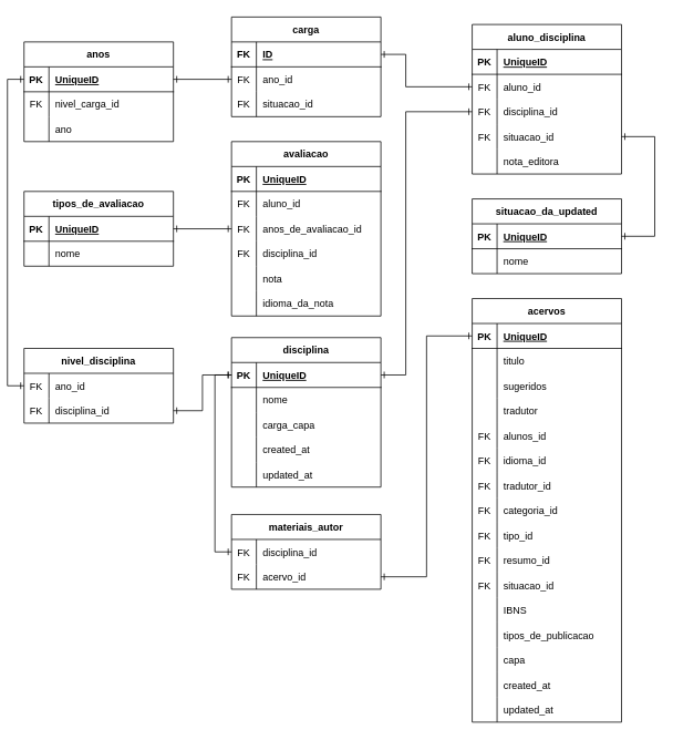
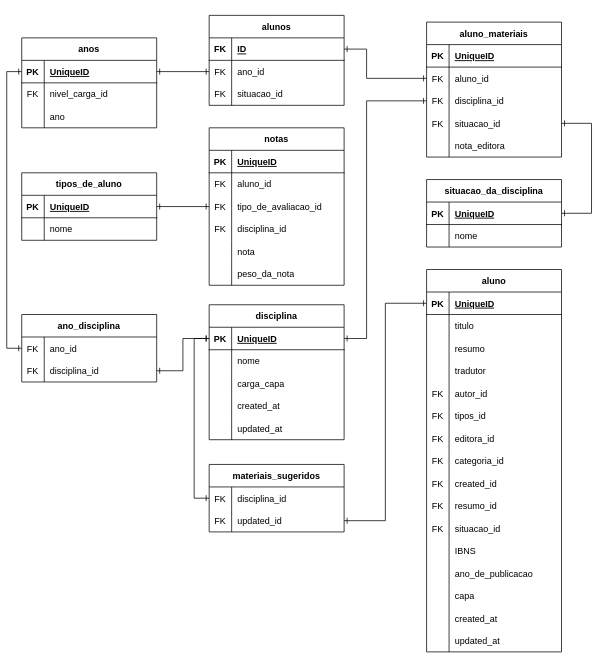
- <mxCell id="130" value="carga" style="shape=table;startSize=30;container=1;collapsible=1;childLayout=tableLayout;fixedRows=1;rowLines=0;fontStyle=1;align=center;resizeLast=1;" vertex="1" parent="1"><mxGeometry x="270" y="20" width="180" height="120" as="geometry" /></mxCell>
+ <mxCell id="130" value="alunos" style="shape=table;startSize=30;container=1;collapsible=1;childLayout=tableLayout;fixedRows=1;rowLines=0;fontStyle=1;align=center;resizeLast=1;" vertex="1" parent="1"><mxGeometry x="270" y="20" width="180" height="120" as="geometry" /></mxCell>
- <mxCell id="25" value="aluno_disciplina" style="shape=table;startSize=30;container=1;collapsible=1;childLayout=tableLayout;fixedRows=1;rowLines=0;fontStyle=1;align=center;resizeLast=1;" vertex="1" parent="1"><mxGeometry x="560" y="29" width="180" height="180" as="geometry" /></mxCell>
+ <mxCell id="25" value="aluno_materiais" style="shape=table;startSize=30;container=1;collapsible=1;childLayout=tableLayout;fixedRows=1;rowLines=0;fontStyle=1;align=center;resizeLast=1;" vertex="1" parent="1"><mxGeometry x="560" y="29" width="180" height="180" as="geometry" /></mxCell>
- <mxCell id="48" value="avaliacao" style="shape=table;startSize=30;container=1;collapsible=1;childLayout=tableLayout;fixedRows=1;rowLines=0;fontStyle=1;align=center;resizeLast=1;" vertex="1" parent="1"><mxGeometry x="270" y="170" width="180" height="210" as="geometry" /></mxCell>
+ <mxCell id="48" value="notas" style="shape=table;startSize=30;container=1;collapsible=1;childLayout=tableLayout;fixedRows=1;rowLines=0;fontStyle=1;align=center;resizeLast=1;" vertex="1" parent="1"><mxGeometry x="270" y="170" width="180" height="210" as="geometry" /></mxCell>
- <mxCell id="41" value="tipos_de_avaliacao" style="shape=table;startSize=30;container=1;collapsible=1;childLayout=tableLayout;fixedRows=1;rowLines=0;fontStyle=1;align=center;resizeLast=1;" vertex="1" parent="1"><mxGeometry x="20" y="230" width="180" height="90" as="geometry" /></mxCell>
+ <mxCell id="41" value="tipos_de_aluno" style="shape=table;startSize=30;container=1;collapsible=1;childLayout=tableLayout;fixedRows=1;rowLines=0;fontStyle=1;align=center;resizeLast=1;" vertex="1" parent="1"><mxGeometry x="20" y="230" width="180" height="90" as="geometry" /></mxCell>
- <mxCell id="18" value="situacao_da_updated" style="shape=table;startSize=30;container=1;collapsible=1;childLayout=tableLayout;fixedRows=1;rowLines=0;fontStyle=1;align=center;resizeLast=1;" vertex="1" parent="1"><mxGeometry x="560" y="239" width="180" height="90" as="geometry" /></mxCell>
+ <mxCell id="18" value="situacao_da_disciplina" style="shape=table;startSize=30;container=1;collapsible=1;childLayout=tableLayout;fixedRows=1;rowLines=0;fontStyle=1;align=center;resizeLast=1;" vertex="1" parent="1"><mxGeometry x="560" y="239" width="180" height="90" as="geometry" /></mxCell>
- <mxCell id="57" value="anos_de_avaliacao_id" style="shape=partialRectangle;connectable=0;fillColor=none;top=0;left=0;bottom=0;right=0;align=left;spacingLeft=6;overflow=hidden;" vertex="1" parent="55"><mxGeometry x="30" width="150" height="30" as="geometry"><mxRectangle width="150" height="30" as="alternateBounds" /></mxGeometry></mxCell>
+ <mxCell id="57" value="tipo_de_avaliacao_id" style="shape=partialRectangle;connectable=0;fillColor=none;top=0;left=0;bottom=0;right=0;align=left;spacingLeft=6;overflow=hidden;" vertex="1" parent="55"><mxGeometry x="30" width="150" height="30" as="geometry"><mxRectangle width="150" height="30" as="alternateBounds" /></mxGeometry></mxCell>
- <mxCell id="66" value="idioma_da_nota" style="shape=partialRectangle;connectable=0;fillColor=none;top=0;left=0;bottom=0;right=0;align=left;spacingLeft=6;overflow=hidden;" vertex="1" parent="64"><mxGeometry x="30" width="150" height="30" as="geometry"><mxRectangle width="150" height="30" as="alternateBounds" /></mxGeometry></mxCell>
+ <mxCell id="66" value="peso_da_nota" style="shape=partialRectangle;connectable=0;fillColor=none;top=0;left=0;bottom=0;right=0;align=left;spacingLeft=6;overflow=hidden;" vertex="1" parent="64"><mxGeometry x="30" width="150" height="30" as="geometry"><mxRectangle width="150" height="30" as="alternateBounds" /></mxGeometry></mxCell>
- <mxCell id="81" value="acervos" style="shape=table;startSize=30;container=1;collapsible=1;childLayout=tableLayout;fixedRows=1;rowLines=0;fontStyle=1;align=center;resizeLast=1;" vertex="1" parent="1"><mxGeometry x="560" y="359" width="180" height="510" as="geometry" /></mxCell>
+ <mxCell id="81" value="aluno" style="shape=table;startSize=30;container=1;collapsible=1;childLayout=tableLayout;fixedRows=1;rowLines=0;fontStyle=1;align=center;resizeLast=1;" vertex="1" parent="1"><mxGeometry x="560" y="359" width="180" height="510" as="geometry" /></mxCell>
- <mxCell id="74" value="nivel_disciplina" style="shape=table;startSize=30;container=1;collapsible=1;childLayout=tableLayout;fixedRows=1;rowLines=0;fontStyle=1;align=center;resizeLast=1;" vertex="1" parent="1"><mxGeometry x="20" y="419" width="180" height="90" as="geometry" /></mxCell>
+ <mxCell id="74" value="ano_disciplina" style="shape=table;startSize=30;container=1;collapsible=1;childLayout=tableLayout;fixedRows=1;rowLines=0;fontStyle=1;align=center;resizeLast=1;" vertex="1" parent="1"><mxGeometry x="20" y="419" width="180" height="90" as="geometry" /></mxCell>
- <mxCell id="90" value="sugeridos" style="shape=partialRectangle;connectable=0;fillColor=none;top=0;left=0;bottom=0;right=0;align=left;spacingLeft=6;overflow=hidden;" vertex="1" parent="88"><mxGeometry x="30" width="150" height="30" as="geometry"><mxRectangle width="150" height="30" as="alternateBounds" /></mxGeometry></mxCell>
+ <mxCell id="90" value="resumo" style="shape=partialRectangle;connectable=0;fillColor=none;top=0;left=0;bottom=0;right=0;align=left;spacingLeft=6;overflow=hidden;" vertex="1" parent="88"><mxGeometry x="30" width="150" height="30" as="geometry"><mxRectangle width="150" height="30" as="alternateBounds" /></mxGeometry></mxCell>
- <mxCell id="96" value="alunos_id" style="shape=partialRectangle;connectable=0;fillColor=none;top=0;left=0;bottom=0;right=0;align=left;spacingLeft=6;overflow=hidden;" vertex="1" parent="94"><mxGeometry x="30" width="150" height="30" as="geometry"><mxRectangle width="150" height="30" as="alternateBounds" /></mxGeometry></mxCell>
+ <mxCell id="96" value="autor_id" style="shape=partialRectangle;connectable=0;fillColor=none;top=0;left=0;bottom=0;right=0;align=left;spacingLeft=6;overflow=hidden;" vertex="1" parent="94"><mxGeometry x="30" width="150" height="30" as="geometry"><mxRectangle width="150" height="30" as="alternateBounds" /></mxGeometry></mxCell>
- <mxCell id="99" value="idioma_id" style="shape=partialRectangle;connectable=0;fillColor=none;top=0;left=0;bottom=0;right=0;align=left;spacingLeft=6;overflow=hidden;" vertex="1" parent="97"><mxGeometry x="30" width="150" height="30" as="geometry"><mxRectangle width="150" height="30" as="alternateBounds" /></mxGeometry></mxCell>
+ <mxCell id="99" value="tipos_id" style="shape=partialRectangle;connectable=0;fillColor=none;top=0;left=0;bottom=0;right=0;align=left;spacingLeft=6;overflow=hidden;" vertex="1" parent="97"><mxGeometry x="30" width="150" height="30" as="geometry"><mxRectangle width="150" height="30" as="alternateBounds" /></mxGeometry></mxCell>
- <mxCell id="102" value="tradutor_id" style="shape=partialRectangle;connectable=0;fillColor=none;top=0;left=0;bottom=0;right=0;align=left;spacingLeft=6;overflow=hidden;" vertex="1" parent="100"><mxGeometry x="30" width="150" height="30" as="geometry"><mxRectangle width="150" height="30" as="alternateBounds" /></mxGeometry></mxCell>
+ <mxCell id="102" value="editora_id" style="shape=partialRectangle;connectable=0;fillColor=none;top=0;left=0;bottom=0;right=0;align=left;spacingLeft=6;overflow=hidden;" vertex="1" parent="100"><mxGeometry x="30" width="150" height="30" as="geometry"><mxRectangle width="150" height="30" as="alternateBounds" /></mxGeometry></mxCell>
- <mxCell id="67" value="materiais_autor" style="shape=table;startSize=30;container=1;collapsible=1;childLayout=tableLayout;fixedRows=1;rowLines=0;fontStyle=1;align=center;resizeLast=1;" vertex="1" parent="1"><mxGeometry x="270" y="619" width="180" height="90" as="geometry" /></mxCell>
+ <mxCell id="67" value="materiais_sugeridos" style="shape=table;startSize=30;container=1;collapsible=1;childLayout=tableLayout;fixedRows=1;rowLines=0;fontStyle=1;align=center;resizeLast=1;" vertex="1" parent="1"><mxGeometry x="270" y="619" width="180" height="90" as="geometry" /></mxCell>
- <mxCell id="108" value="tipo_id" style="shape=partialRectangle;connectable=0;fillColor=none;top=0;left=0;bottom=0;right=0;align=left;spacingLeft=6;overflow=hidden;" vertex="1" parent="106"><mxGeometry x="30" width="150" height="30" as="geometry"><mxRectangle width="150" height="30" as="alternateBounds" /></mxGeometry></mxCell>
+ <mxCell id="108" value="created_id" style="shape=partialRectangle;connectable=0;fillColor=none;top=0;left=0;bottom=0;right=0;align=left;spacingLeft=6;overflow=hidden;" vertex="1" parent="106"><mxGeometry x="30" width="150" height="30" as="geometry"><mxRectangle width="150" height="30" as="alternateBounds" /></mxGeometry></mxCell>
- <mxCell id="73" value="acervo_id" style="shape=partialRectangle;connectable=0;fillColor=none;top=0;left=0;bottom=0;right=0;align=left;spacingLeft=6;overflow=hidden;" vertex="1" parent="71"><mxGeometry x="30" width="150" height="30" as="geometry"><mxRectangle width="150" height="30" as="alternateBounds" /></mxGeometry></mxCell>
+ <mxCell id="73" value="updated_id" style="shape=partialRectangle;connectable=0;fillColor=none;top=0;left=0;bottom=0;right=0;align=left;spacingLeft=6;overflow=hidden;" vertex="1" parent="71"><mxGeometry x="30" width="150" height="30" as="geometry"><mxRectangle width="150" height="30" as="alternateBounds" /></mxGeometry></mxCell>
- <mxCell id="120" value="tipos_de_publicacao" style="shape=partialRectangle;connectable=0;fillColor=none;top=0;left=0;bottom=0;right=0;align=left;spacingLeft=6;overflow=hidden;" vertex="1" parent="118"><mxGeometry x="30" width="150" height="30" as="geometry"><mxRectangle width="150" height="30" as="alternateBounds" /></mxGeometry></mxCell>
+ <mxCell id="120" value="ano_de_publicacao" style="shape=partialRectangle;connectable=0;fillColor=none;top=0;left=0;bottom=0;right=0;align=left;spacingLeft=6;overflow=hidden;" vertex="1" parent="118"><mxGeometry x="30" width="150" height="30" as="geometry"><mxRectangle width="150" height="30" as="alternateBounds" /></mxGeometry></mxCell>
